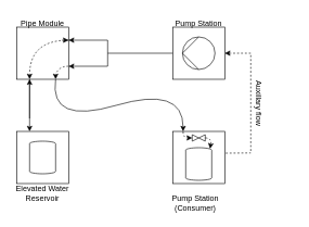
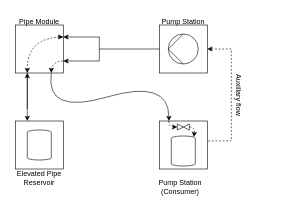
- <mxCell id="20" value="Elevated Water Reservoir" style="text;html=1;strokeColor=none;fillColor=none;align=center;verticalAlign=middle;whiteSpace=wrap;rounded=0;" vertex="1" parent="1"><mxGeometry x="20" y="281" width="90" height="30" as="geometry" /></mxCell>
+ <mxCell id="20" value="Elevated Pipe Reservoir" style="text;html=1;strokeColor=none;fillColor=none;align=center;verticalAlign=middle;whiteSpace=wrap;rounded=0;" vertex="1" parent="1"><mxGeometry x="20" y="281" width="90" height="30" as="geometry" /></mxCell>
